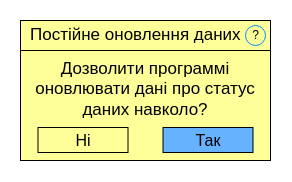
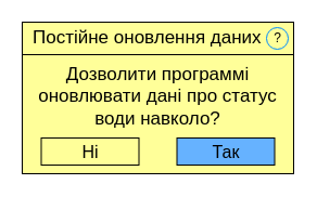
- <mxCell id="2" value="&lt;font color=&quot;#000000&quot;&gt;Дозволити программі оновлювати дані про статус даних навколо?&lt;/font&gt;" style="strokeWidth=1;shadow=0;dashed=0;align=center;html=1;shape=mxgraph.mockup.containers.rrect;rSize=0;strokeColor=#000000;fontColor=#666666;fontSize=17;verticalAlign=top;whiteSpace=wrap;fillColor=#FFFF99;spacingTop=32;" vertex="1" parent="1"><mxGeometry x="20" y="20" width="250" height="140" as="geometry" /></mxCell>
+ <mxCell id="2" value="&lt;font color=&quot;#000000&quot;&gt;Дозволити программі оновлювати дані про статус води навколо?&lt;/font&gt;" style="strokeWidth=1;shadow=0;dashed=0;align=center;html=1;shape=mxgraph.mockup.containers.rrect;rSize=0;strokeColor=#000000;fontColor=#666666;fontSize=17;verticalAlign=top;whiteSpace=wrap;fillColor=#FFFF99;spacingTop=32;" vertex="1" parent="1"><mxGeometry x="20" y="20" width="250" height="140" as="geometry" /></mxCell>
